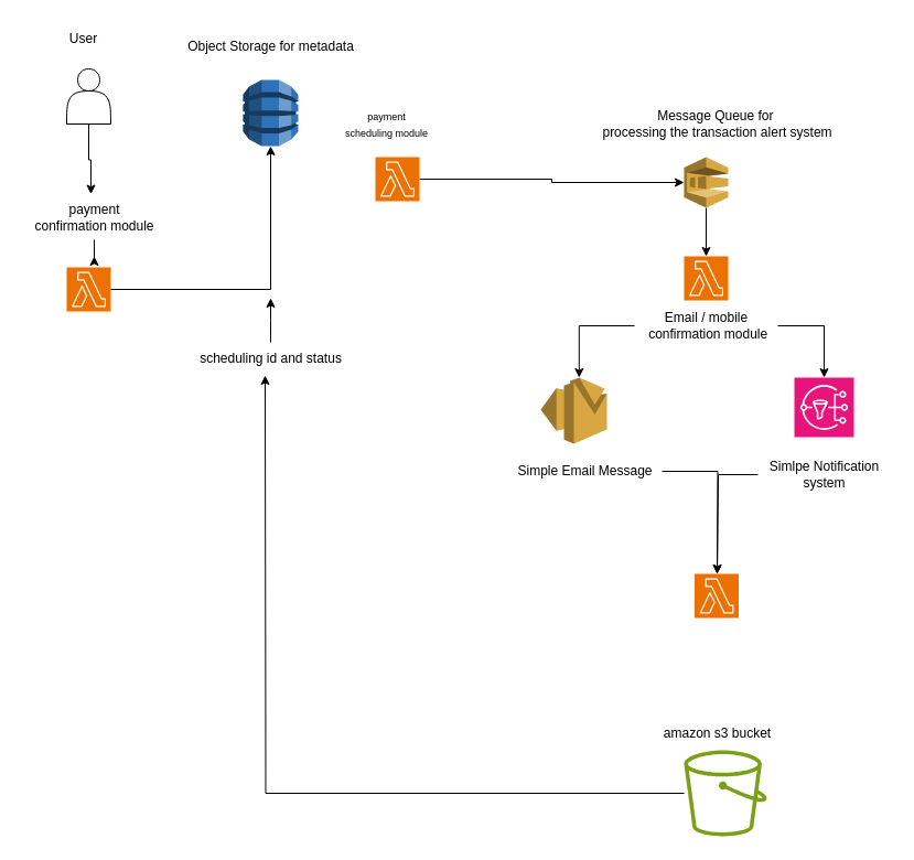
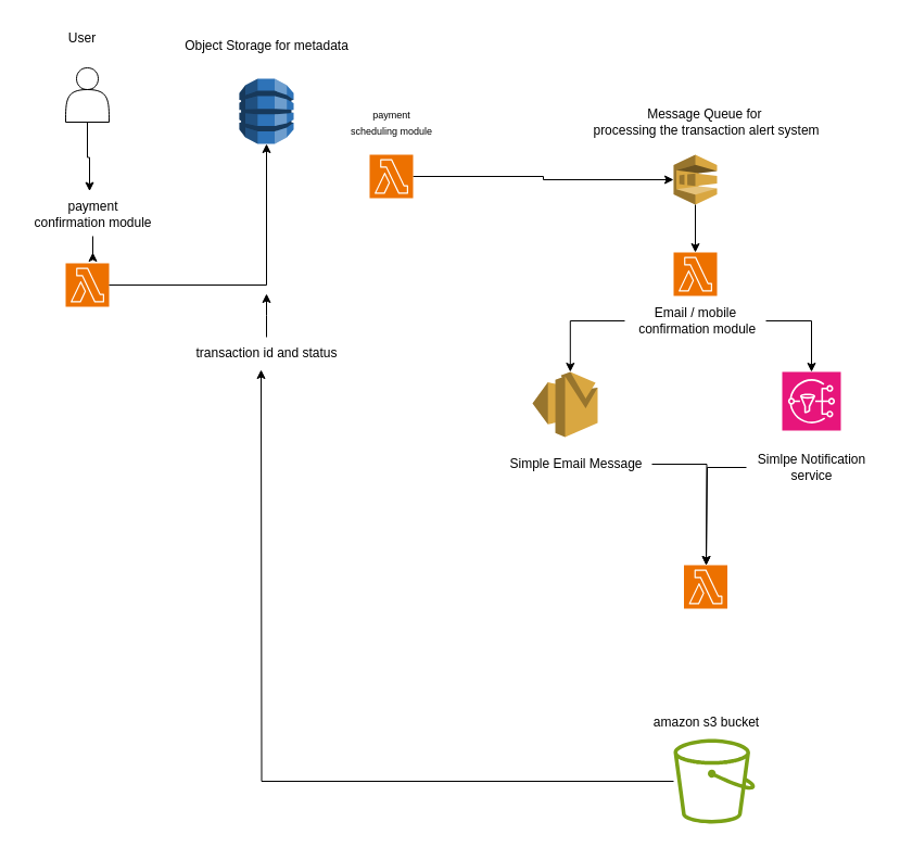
- <mxCell id="11" value="&lt;font style=&quot;font-size: 9px;&quot;&gt;payment &lt;br&gt;scheduling module&lt;/font&gt;" style="text;html=1;align=center;verticalAlign=middle;resizable=0;points=[];autosize=1;strokeColor=none;fillColor=none;" vertex="1" parent="1"><mxGeometry x="300" y="92" width="100" height="40" as="geometry" /></mxCell>
+ <mxCell id="11" value="&lt;font style=&quot;font-size: 9px;&quot;&gt;payment &lt;br&gt;scheduling module&lt;/font&gt;" style="text;html=1;align=center;verticalAlign=middle;resizable=0;points=[];autosize=1;strokeColor=none;fillColor=none;" vertex="1" parent="1"><mxGeometry x="310" y="92" width="100" height="40" as="geometry" /></mxCell>
- <mxCell id="32" value="scheduling id and status" style="text;html=1;align=center;verticalAlign=middle;resizable=0;points=[];autosize=1;strokeColor=none;fillColor=none;" vertex="1" parent="1"><mxGeometry x="170" y="310" width="150" height="30" as="geometry" /></mxCell>
+ <mxCell id="32" value="transaction id and status" style="text;html=1;align=center;verticalAlign=middle;resizable=0;points=[];autosize=1;strokeColor=none;fillColor=none;" vertex="1" parent="1"><mxGeometry x="170" y="310" width="150" height="30" as="geometry" /></mxCell>
- <mxCell id="27" value="Simlpe Notification&lt;br&gt;system" style="text;html=1;align=center;verticalAlign=middle;resizable=0;points=[];autosize=1;strokeColor=none;fillColor=none;" vertex="1" parent="1"><mxGeometry x="687" y="410" width="120" height="40" as="geometry" /></mxCell>
+ <mxCell id="27" value="Simlpe Notification&lt;br&gt;service" style="text;html=1;align=center;verticalAlign=middle;resizable=0;points=[];autosize=1;strokeColor=none;fillColor=none;" vertex="1" parent="1"><mxGeometry x="687" y="410" width="120" height="40" as="geometry" /></mxCell>
